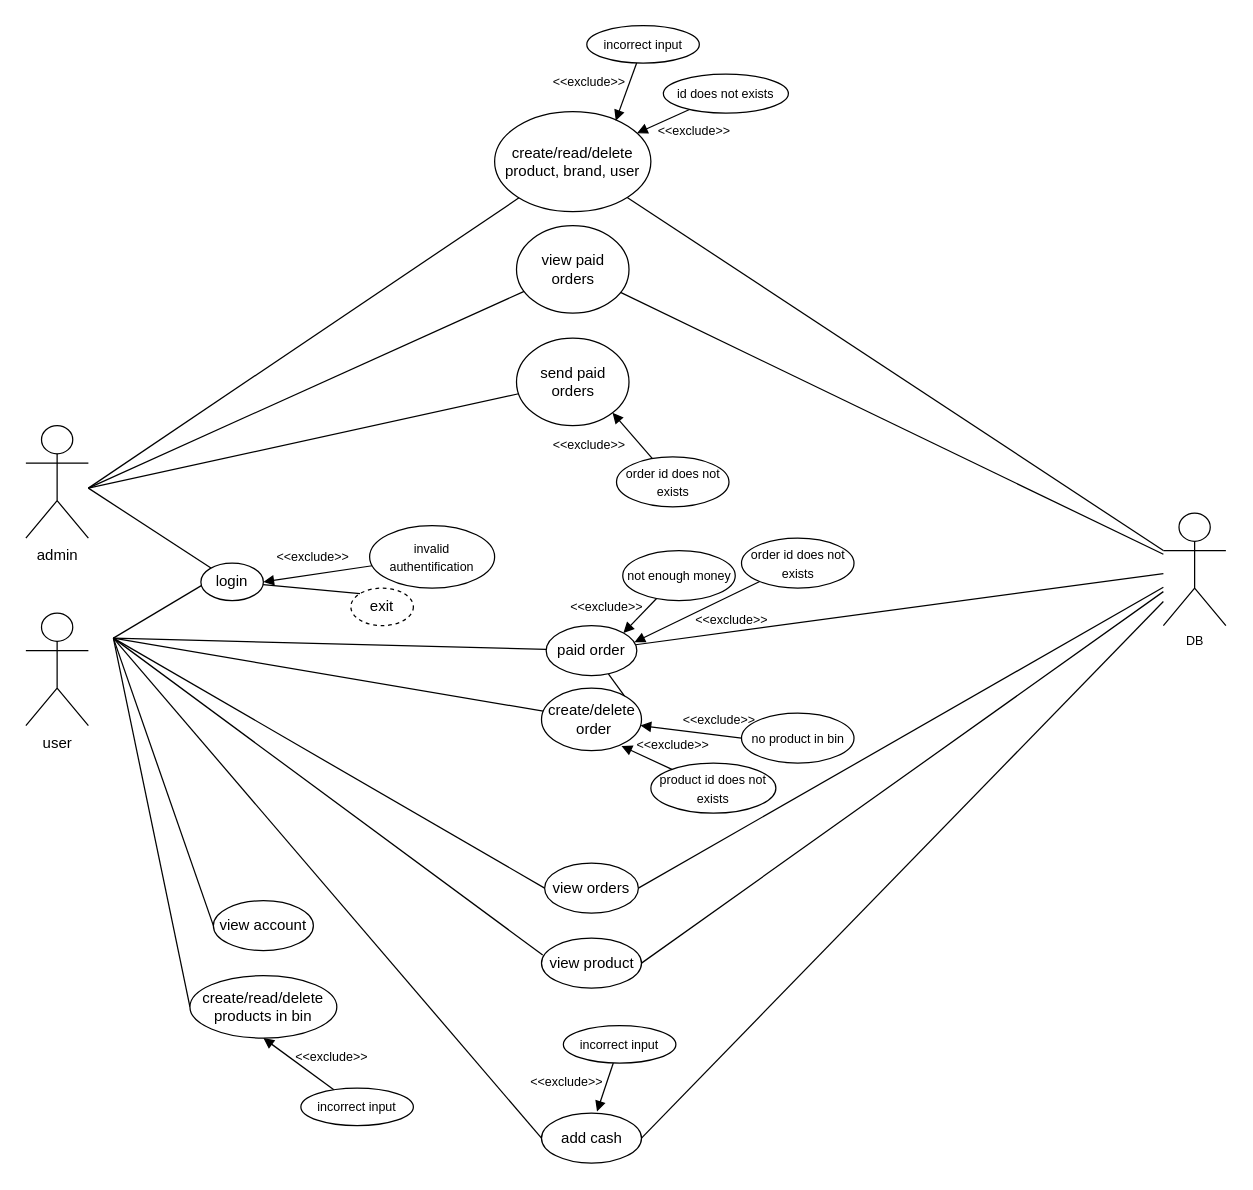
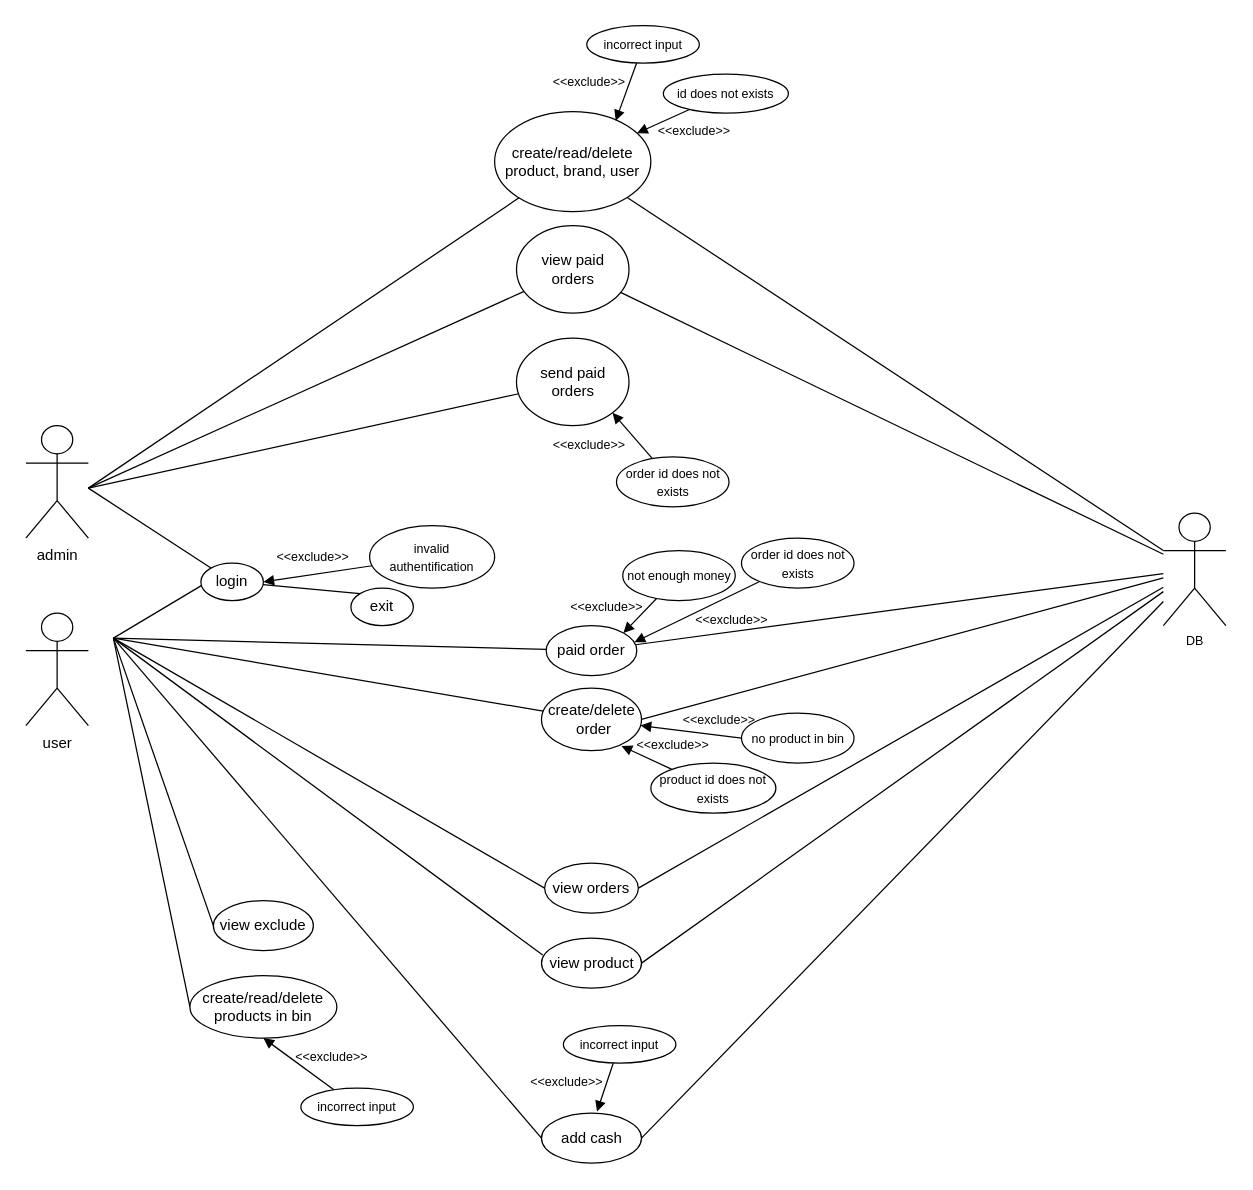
- <mxCell id="26" value="exit" style="ellipse;whiteSpace=wrap;html=1;dashed=1;" vertex="1" parent="1"><mxGeometry x="280" y="470" width="50" height="30" as="geometry" /></mxCell>
+ <mxCell id="26" value="exit" style="ellipse;whiteSpace=wrap;html=1;" vertex="1" parent="1"><mxGeometry x="280" y="470" width="50" height="30" as="geometry" /></mxCell>
- <mxCell id="15" style="edgeStyle=none;rounded=0;orthogonalLoop=1;jettySize=auto;html=1;exitX=1;exitY=0.5;exitDx=0;exitDy=0;strokeColor=default;fontSize=10;endArrow=none;endFill=0;" edge="1" parent="1" source="17" target="20"><mxGeometry relative="1" as="geometry"><mxPoint x="950" y="430" as="targetPoint" /></mxGeometry></mxCell>
+ <mxCell id="15" style="edgeStyle=none;rounded=0;orthogonalLoop=1;jettySize=auto;html=1;exitX=1;exitY=0.5;exitDx=0;exitDy=0;strokeColor=default;fontSize=10;endArrow=none;endFill=0;" edge="1" parent="1" source="17" target="28"><mxGeometry relative="1" as="geometry"><mxPoint x="950" y="430" as="targetPoint" /></mxGeometry></mxCell>
- <mxCell id="36" value="view account" style="ellipse;whiteSpace=wrap;html=1;" vertex="1" parent="1"><mxGeometry x="170" y="720" width="80" height="40" as="geometry" /></mxCell>
+ <mxCell id="36" value="view exclude" style="ellipse;whiteSpace=wrap;html=1;" vertex="1" parent="1"><mxGeometry x="170" y="720" width="80" height="40" as="geometry" /></mxCell>
